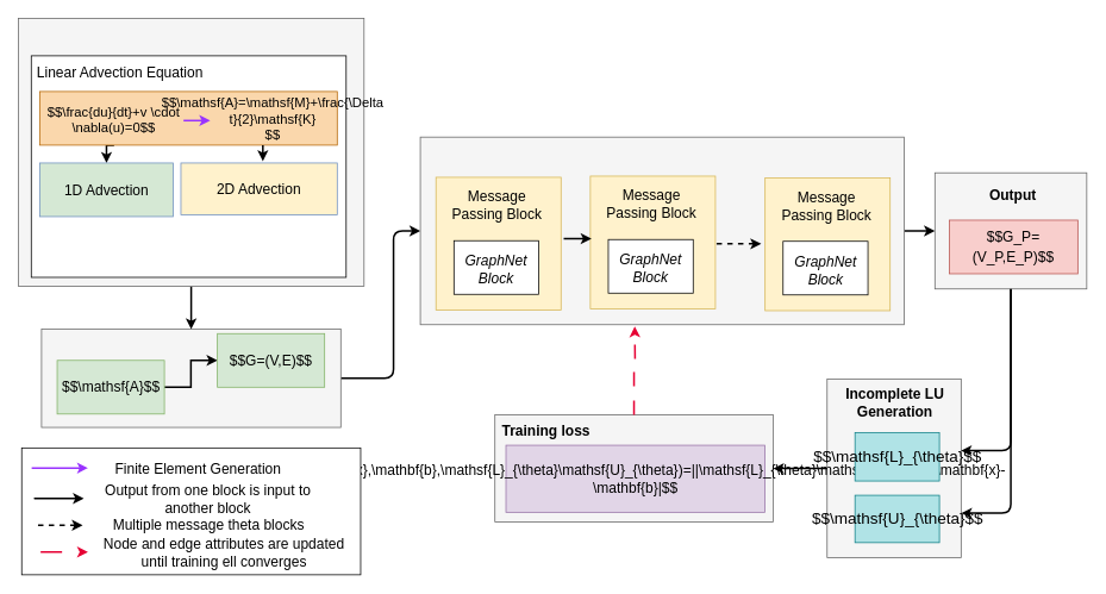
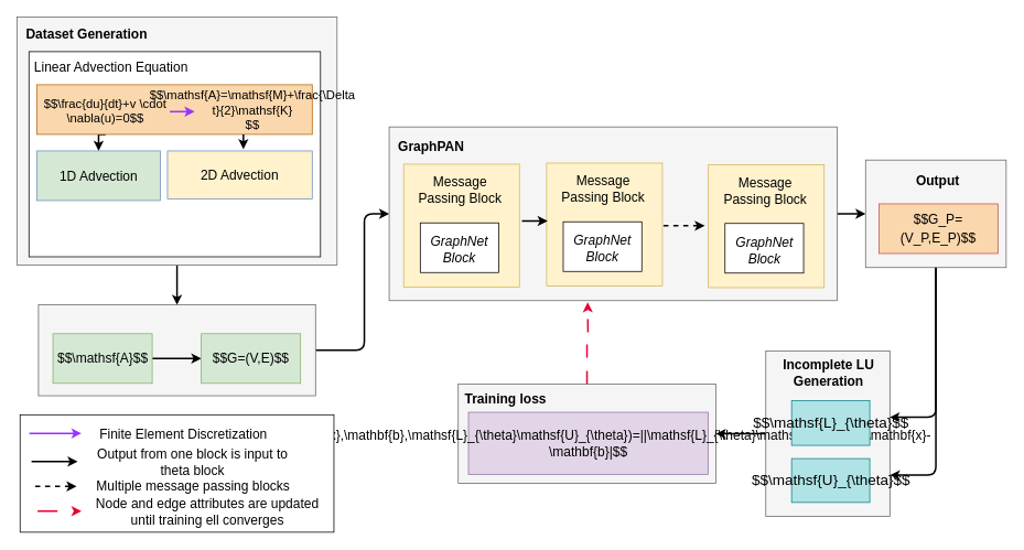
+ <mxCell id="47" value="Dataset Generation" style="text;html=1;strokeColor=none;fillColor=none;align=center;verticalAlign=middle;whiteSpace=wrap;rounded=0;fontSize=16;fontStyle=1" parent="1" vertex="1"><mxGeometry x="28.5" y="26" width="150.93" height="30" as="geometry" /></mxCell>
+ <mxCell id="14" value="GraphPAN" style="text;html=1;strokeColor=none;fillColor=none;align=center;verticalAlign=middle;whiteSpace=wrap;rounded=0;fontSize=16;fontStyle=1" parent="1" vertex="1"><mxGeometry x="490.5" y="162" width="60" height="30" as="geometry" /></mxCell>
- <mxCell id="18" value="&lt;span style=&quot;font-size: 16px;&quot;&gt;$$G_P=(V_P,E_P)$$&lt;/span&gt;" style="rounded=0;whiteSpace=wrap;html=1;fillColor=#f8cecc;strokeColor=#b85450;fontSize=18;" parent="1" vertex="1"><mxGeometry x="1062.12" y="246" width="143.88" height="60" as="geometry" /></mxCell>
+ <mxCell id="18" value="&lt;span style=&quot;font-size: 16px;&quot;&gt;$$G_P=(V_P,E_P)$$&lt;/span&gt;" style="rounded=0;whiteSpace=wrap;html=1;fillColor=#fad7ac;strokeColor=#b85450;fontSize=18;" parent="1" vertex="1"><mxGeometry x="1062.12" y="246" width="143.88" height="60" as="geometry" /></mxCell>
- <mxCell id="15" value="$$G=(V,E)$$" style="rounded=0;whiteSpace=wrap;html=1;fillColor=#d5e8d4;strokeColor=#82b366;fontSize=16;" parent="1" vertex="1"><mxGeometry x="242.87" y="373" width="120" height="60" as="geometry" /></mxCell>
+ <mxCell id="15" value="$$G=(V,E)$$" style="rounded=0;whiteSpace=wrap;html=1;fillColor=#d5e8d4;strokeColor=#82b366;fontSize=16;" parent="1" vertex="1"><mxGeometry x="242.87" y="403" width="120" height="60" as="geometry" /></mxCell>
- <mxCell id="27" value="Finite Element Generation" style="text;html=1;strokeColor=none;fillColor=none;align=center;verticalAlign=middle;whiteSpace=wrap;rounded=0;fontSize=16;" parent="1" vertex="1"><mxGeometry x="108.97" y="509" width="225.06" height="30" as="geometry" /></mxCell>
+ <mxCell id="27" value="Finite Element Discretization" style="text;html=1;strokeColor=none;fillColor=none;align=center;verticalAlign=middle;whiteSpace=wrap;rounded=0;fontSize=16;" parent="1" vertex="1"><mxGeometry x="108.97" y="509" width="225.06" height="30" as="geometry" /></mxCell>
- <mxCell id="28" value="Output from one block is input to another block" style="text;html=1;strokeColor=none;fillColor=none;align=center;verticalAlign=middle;whiteSpace=wrap;rounded=0;fontSize=16;" parent="1" vertex="1"><mxGeometry x="107.22" y="543" width="251.14" height="30" as="geometry" /></mxCell>
+ <mxCell id="28" value="Output from one block is input to theta block" style="text;html=1;strokeColor=none;fillColor=none;align=center;verticalAlign=middle;whiteSpace=wrap;rounded=0;fontSize=16;" parent="1" vertex="1"><mxGeometry x="107.22" y="543" width="251.14" height="30" as="geometry" /></mxCell>
- <mxCell id="29" value="Multiple message theta blocks&amp;nbsp;" style="text;html=1;strokeColor=none;fillColor=none;align=center;verticalAlign=middle;whiteSpace=wrap;rounded=0;fontSize=16;" parent="1" vertex="1"><mxGeometry x="97.97" y="572" width="275.06" height="30" as="geometry" /></mxCell>
+ <mxCell id="29" value="Multiple message passing blocks&amp;nbsp;" style="text;html=1;strokeColor=none;fillColor=none;align=center;verticalAlign=middle;whiteSpace=wrap;rounded=0;fontSize=16;" parent="1" vertex="1"><mxGeometry x="97.97" y="572" width="275.06" height="30" as="geometry" /></mxCell>
